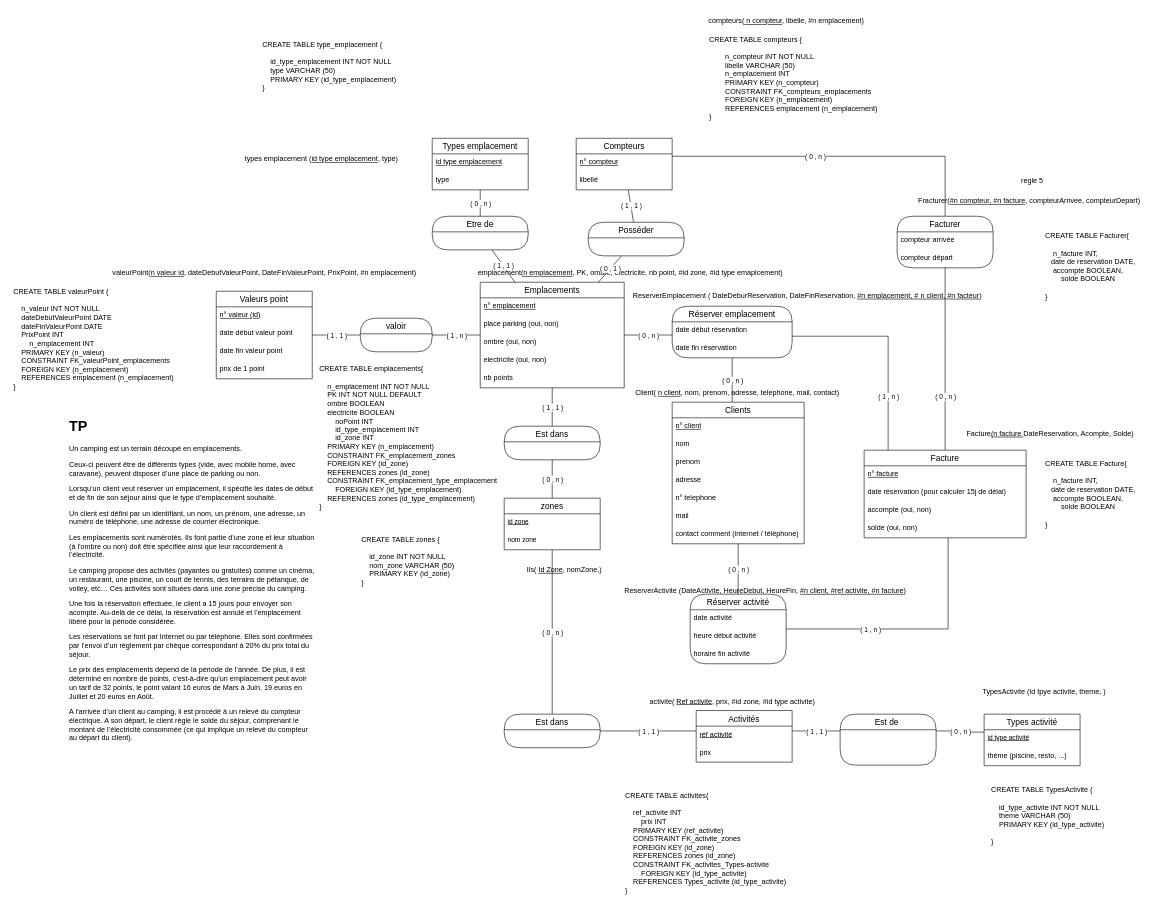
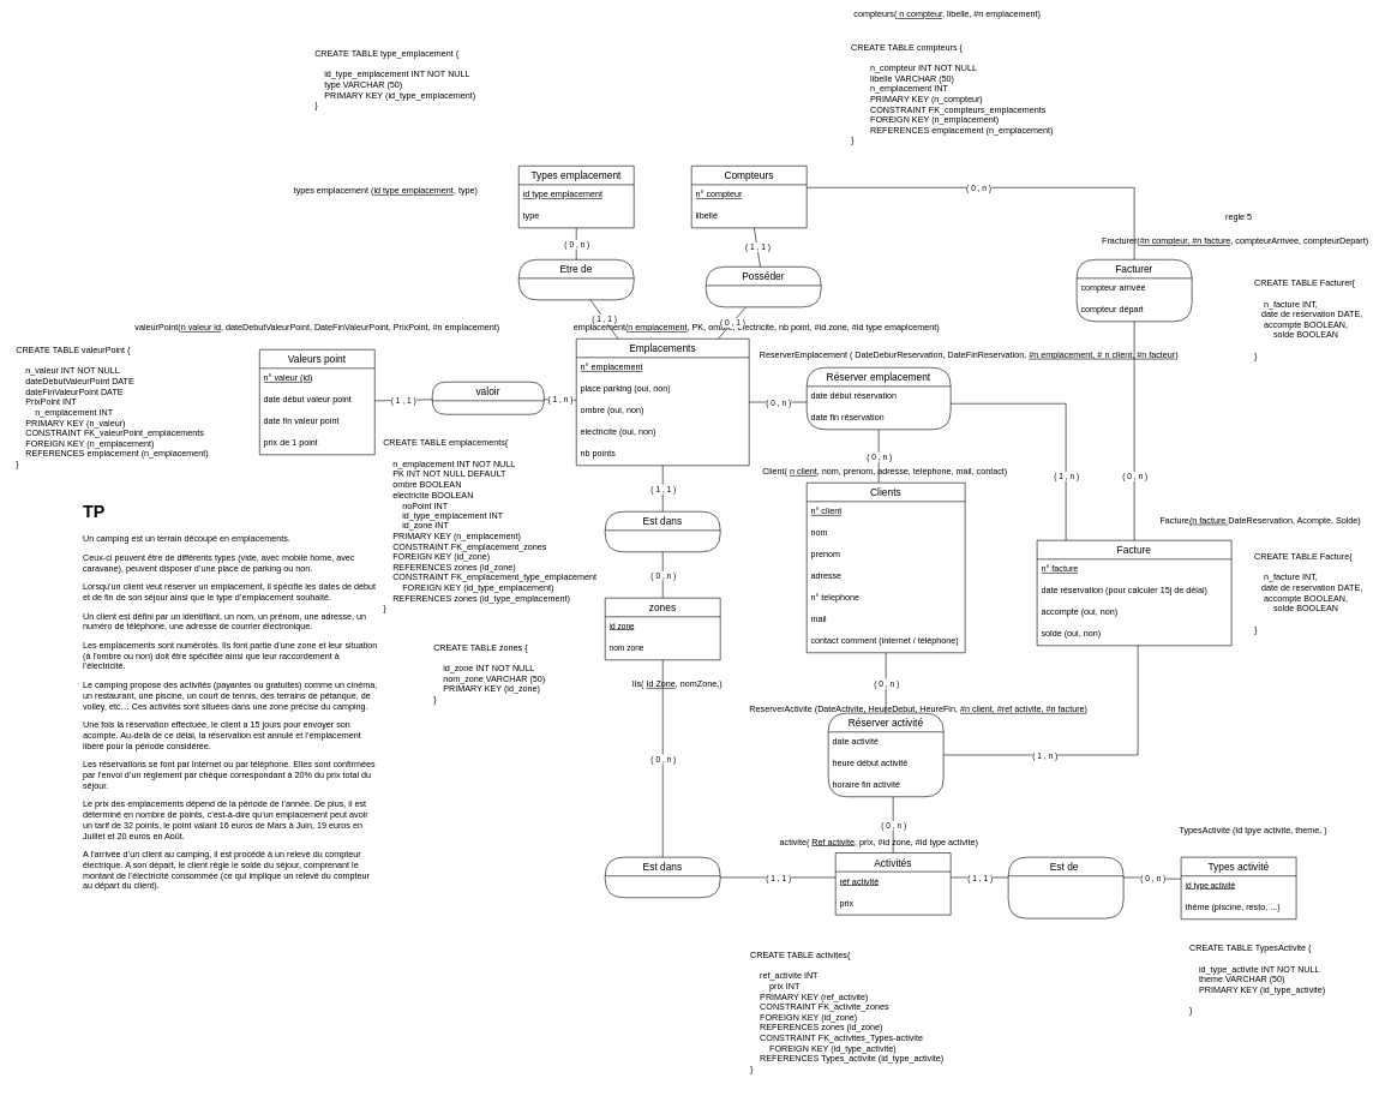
- <mxCell id="104" value="compteurs(&lt;u&gt; n compteur&lt;/u&gt;, libelle, #n emplacement)" style="text;html=1;align=center;verticalAlign=middle;resizable=0;points=[];autosize=1;strokeColor=none;fillColor=none;" parent="1" vertex="1"><mxGeometry x="1170" y="20" width="280" height="30" as="geometry" /></mxCell>
+ <mxCell id="104" value="compteurs(&lt;u&gt; n compteur&lt;/u&gt;, libelle, #n emplacement)" style="text;html=1;align=center;verticalAlign=middle;resizable=0;points=[];autosize=1;strokeColor=none;fillColor=none;" parent="1" vertex="1"><mxGeometry x="1175" y="5" width="280" height="30" as="geometry" /></mxCell>
- <mxCell id="56" value="valoir" style="swimlane;fontStyle=0;childLayout=stackLayout;horizontal=1;startSize=26;horizontalStack=0;resizeParent=1;resizeParentMax=0;resizeLast=0;collapsible=1;marginBottom=0;align=center;fontSize=14;rounded=1;arcSize=50;" parent="1" vertex="1"><mxGeometry x="600" y="530" width="120" height="56" as="geometry" /></mxCell>
+ <mxCell id="56" value="valoir" style="swimlane;fontStyle=0;childLayout=stackLayout;horizontal=1;startSize=26;horizontalStack=0;resizeParent=1;resizeParentMax=0;resizeLast=0;collapsible=1;marginBottom=0;align=center;fontSize=14;rounded=1;arcSize=50;" parent="1" vertex="1"><mxGeometry x="600" y="530" width="155" height="45" as="geometry" /></mxCell>
+ <mxCell id="26" value="" style="endArrow=none;html=1;rounded=0;endFill=0;edgeStyle=orthogonalEdgeStyle;" parent="1" source="69" target="65" edge="1"><mxGeometry relative="1" as="geometry"><mxPoint y="921" as="sourcePoint" x="1160" /><mxPoint x="1270" y="910" as="targetPoint" /><Array as="points"><mxPoint x="1240" y="1130" /><mxPoint x="1240" y="1130" /></Array></mxGeometry></mxCell>
+ <mxCell id="27" value="( 0 , n )" style="edgeLabel;resizable=0;html=1;align=center;verticalAlign=middle;" parent="26" connectable="0" vertex="1"><mxGeometry relative="1" as="geometry" /></mxCell>
